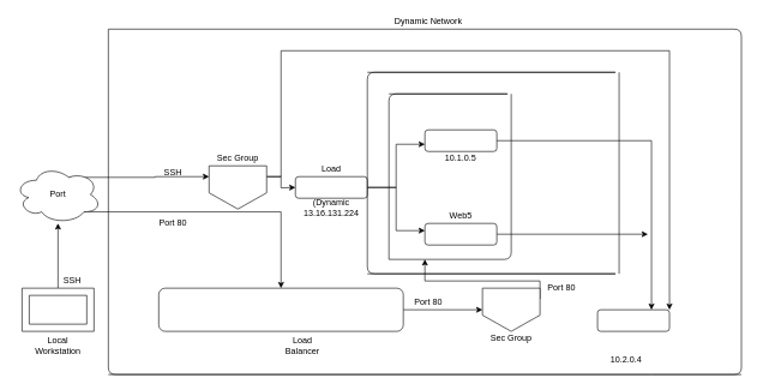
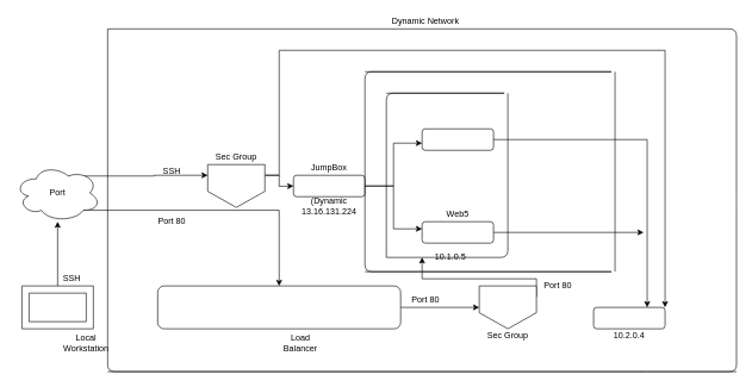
- <mxCell id="42" value="10.1.0.5" style="text;html=1;strokeColor=none;fillColor=none;align=center;verticalAlign=middle;whiteSpace=wrap;rounded=0;" vertex="1" parent="1"><mxGeometry x="620" y="210" width="40" height="20" as="geometry" /></mxCell>
+ <mxCell id="42" value="10.1.0.5" style="text;html=1;strokeColor=none;fillColor=none;align=center;verticalAlign=middle;whiteSpace=wrap;rounded=0;" vertex="1" parent="1"><mxGeometry x="610" y="350" width="40" height="20" as="geometry" /></mxCell>
- <mxCell id="32" value="Load" style="text;html=1;strokeColor=none;fillColor=none;align=center;verticalAlign=middle;whiteSpace=wrap;rounded=0;" parent="1" vertex="1"><mxGeometry x="440" y="225" width="40" height="20" as="geometry" /></mxCell>
+ <mxCell id="32" value="JumpBox" style="text;html=1;strokeColor=none;fillColor=none;align=center;verticalAlign=middle;whiteSpace=wrap;rounded=0;" parent="1" vertex="1"><mxGeometry x="440" y="225" width="40" height="20" as="geometry" /></mxCell>
- <mxCell id="10" value="Local Workstation" style="text;html=1;strokeColor=none;fillColor=none;align=center;verticalAlign=middle;whiteSpace=wrap;rounded=0;" parent="1" vertex="1"><mxGeometry x="60" y="470" width="40" height="20" as="geometry" /></mxCell>
+ <mxCell id="10" value="Local Workstation" style="text;html=1;strokeColor=none;fillColor=none;align=center;verticalAlign=middle;whiteSpace=wrap;rounded=0;" parent="1" vertex="1"><mxGeometry x="100" y="470" width="40" height="20" as="geometry" /></mxCell>
- <mxCell id="43" value="10.2.0.4" style="text;html=1;strokeColor=none;fillColor=none;align=center;verticalAlign=middle;whiteSpace=wrap;rounded=0;" vertex="1" parent="1"><mxGeometry x="850" y="490" width="40" height="20" as="geometry" /></mxCell>
+ <mxCell id="43" value="10.2.0.4" style="text;html=1;strokeColor=none;fillColor=none;align=center;verticalAlign=middle;whiteSpace=wrap;rounded=0;" vertex="1" parent="1"><mxGeometry x="860" y="460" width="40" height="20" as="geometry" /></mxCell>
